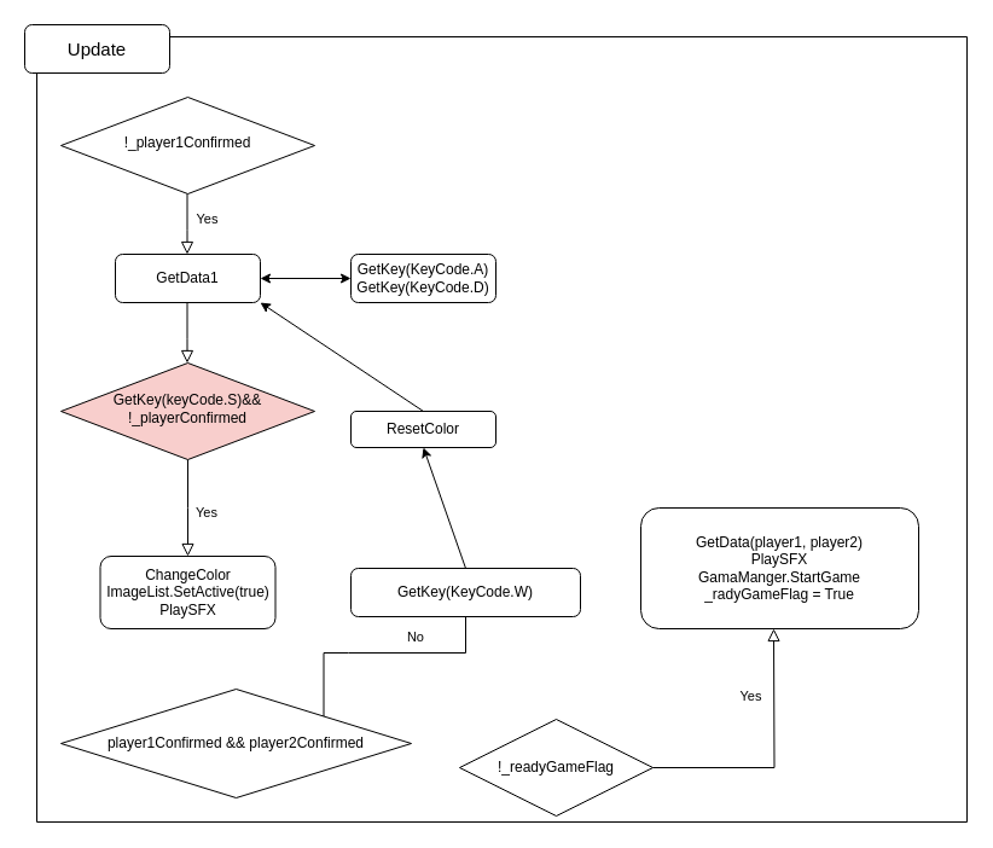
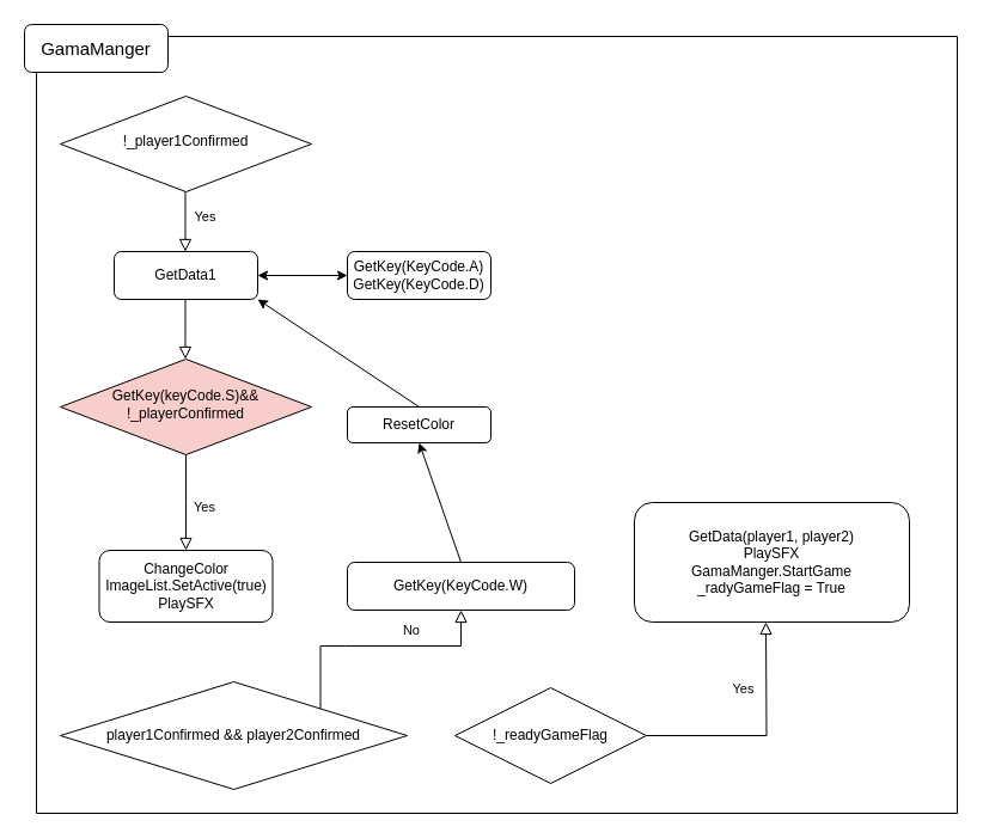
- <mxCell id="27" value="&lt;span style=&quot;font-size: 15px; text-wrap: nowrap; background-color: rgb(255, 255, 255);&quot;&gt;Update&lt;/span&gt;" style="rounded=1;whiteSpace=wrap;html=1;" vertex="1" parent="1"><mxGeometry x="20" y="20" width="120" height="40" as="geometry" /></mxCell>
+ <mxCell id="27" value="&lt;span style=&quot;font-size: 15px; text-wrap: nowrap; background-color: rgb(255, 255, 255);&quot;&gt;GamaManger&lt;/span&gt;" style="rounded=1;whiteSpace=wrap;html=1;" vertex="1" parent="1"><mxGeometry x="20" y="20" width="120" height="40" as="geometry" /></mxCell>
- <mxCell id="22" value="&lt;div&gt;&lt;br&gt;&lt;/div&gt;No&amp;nbsp; &amp;nbsp;" style="rounded=0;html=1;jettySize=auto;orthogonalLoop=1;fontSize=11;endArrow=none;endFill=0;endSize=8;strokeWidth=1;shadow=0;labelBackgroundColor=none;edgeStyle=orthogonalEdgeStyle;exitX=1;exitY=0;exitDx=0;exitDy=0;entryX=0.5;entryY=1;entryDx=0;entryDy=0;" edge="1" parent="1" source="21" target="14"><mxGeometry x="0.333" y="20" relative="1" as="geometry"><mxPoint as="offset" /><mxPoint x="340" y="550" as="sourcePoint" /><mxPoint x="350" y="540" as="targetPoint" /><Array as="points"><mxPoint x="288" y="540" /><mxPoint x="350" y="540" /></Array></mxGeometry></mxCell>
+ <mxCell id="22" value="&lt;div&gt;&lt;br&gt;&lt;/div&gt;No&amp;nbsp; &amp;nbsp;" style="rounded=0;html=1;jettySize=auto;orthogonalLoop=1;fontSize=11;endArrow=block;endFill=0;endSize=8;strokeWidth=1;shadow=0;labelBackgroundColor=none;edgeStyle=orthogonalEdgeStyle;exitX=1;exitY=0;exitDx=0;exitDy=0;entryX=0.5;entryY=1;entryDx=0;entryDy=0;" edge="1" parent="1" source="21" target="14"><mxGeometry x="0.333" y="20" relative="1" as="geometry"><mxPoint as="offset" /><mxPoint x="340" y="550" as="sourcePoint" /><mxPoint x="350" y="540" as="targetPoint" /><Array as="points"><mxPoint x="288" y="540" /><mxPoint x="350" y="540" /></Array></mxGeometry></mxCell>
- <mxCell id="24" value="!_readyGameFlag" style="rhombus;whiteSpace=wrap;html=1;" vertex="1" parent="1"><mxGeometry x="380" y="595" width="160" height="80" as="geometry" /></mxCell>
+ <mxCell id="24" value="!_readyGameFlag" style="rhombus;whiteSpace=wrap;html=1;" vertex="1" parent="1"><mxGeometry x="380" y="575" width="160" height="80" as="geometry" /></mxCell>
